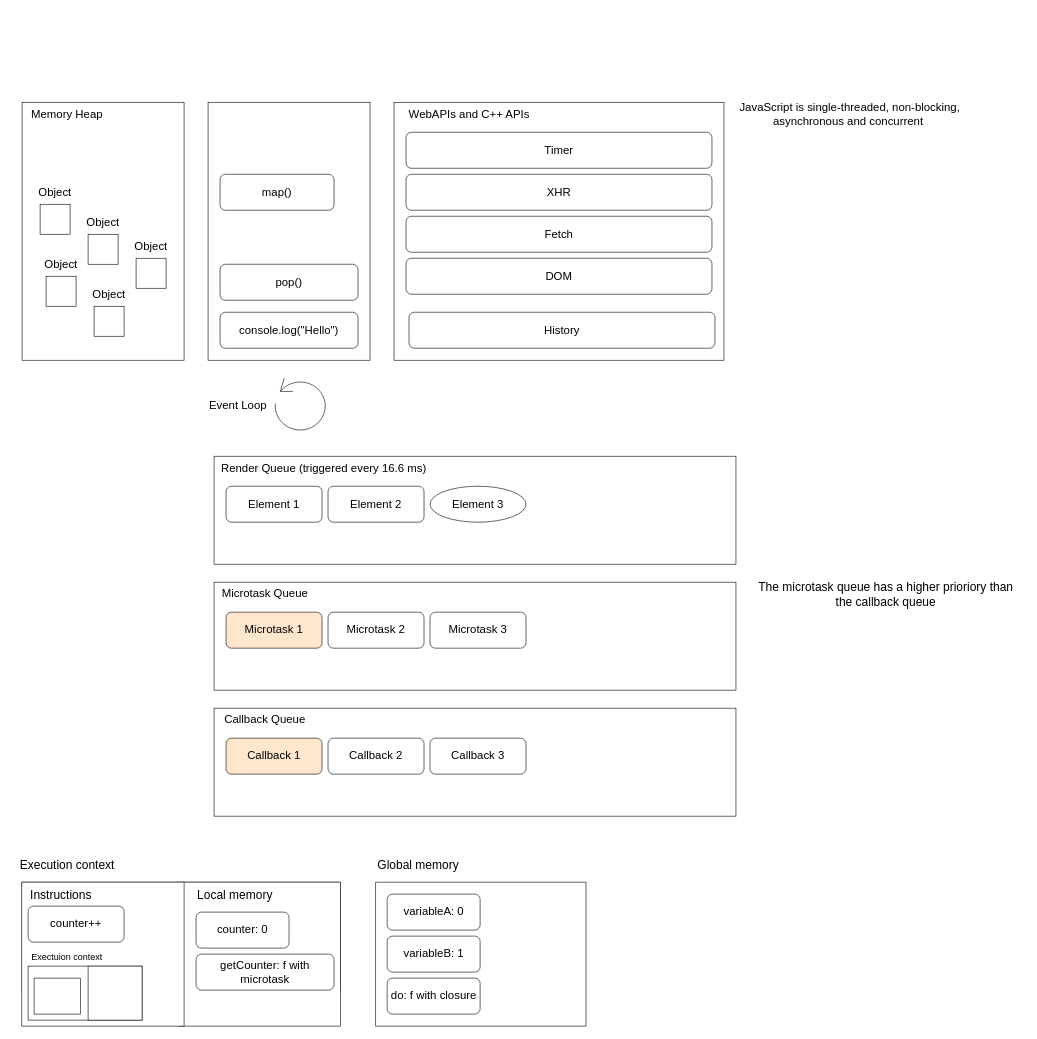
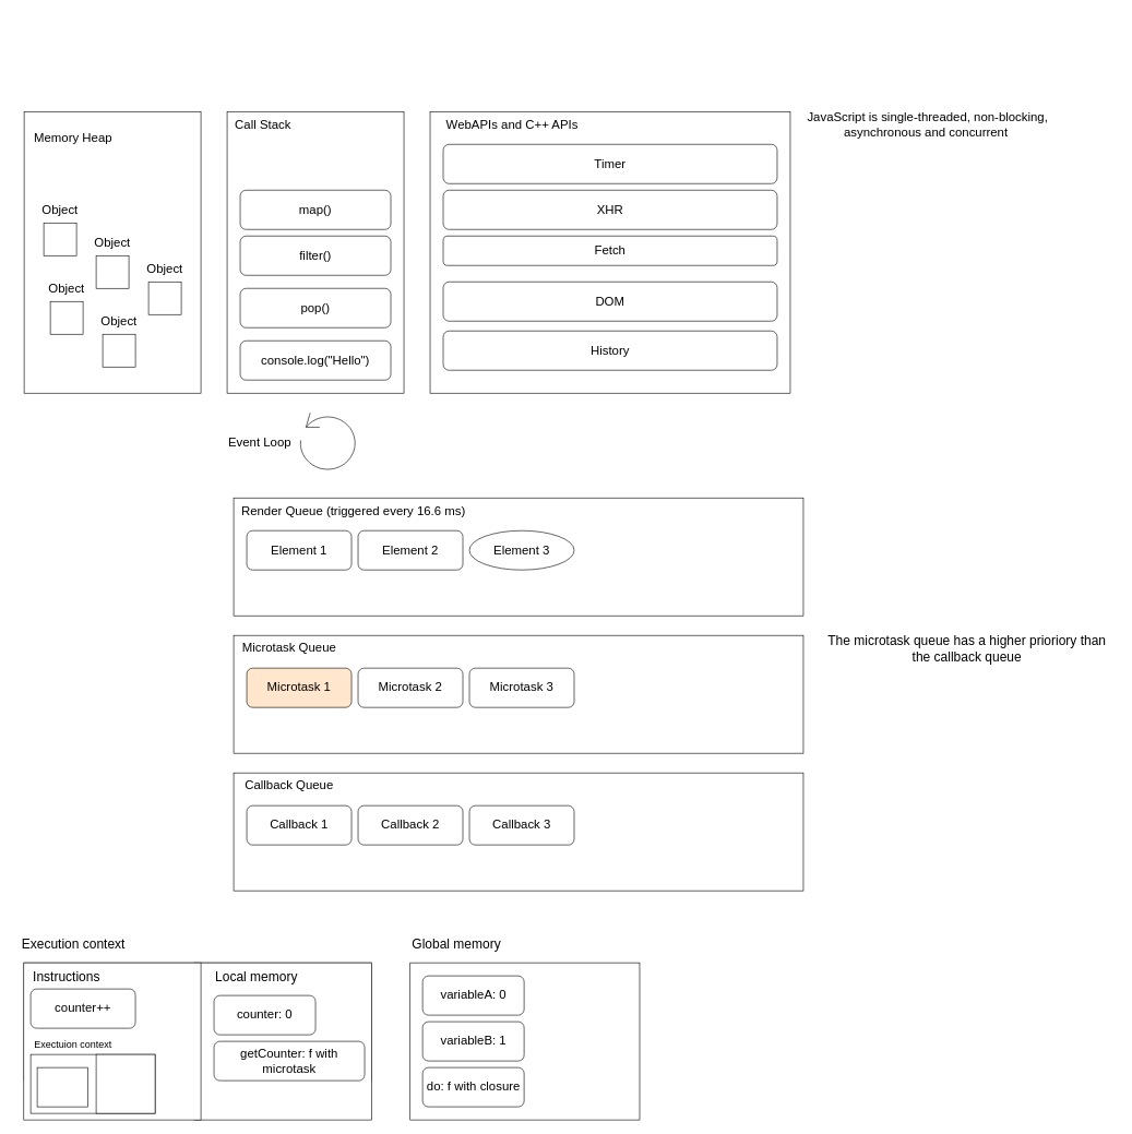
- <mxCell id="11" value="Memory Heap" style="text;html=1;strokeColor=none;fillColor=none;align=center;verticalAlign=middle;whiteSpace=wrap;rounded=0;fontSize=19;" parent="1" vertex="1"><mxGeometry x="46" y="180" width="130" height="20" as="geometry" /></mxCell>
+ <mxCell id="11" value="Memory Heap" style="text;html=1;strokeColor=none;fillColor=none;align=center;verticalAlign=middle;whiteSpace=wrap;rounded=0;fontSize=19;" parent="1" vertex="1"><mxGeometry x="46" y="200" width="130" height="20" as="geometry" /></mxCell>
+ <mxCell id="6" value="Call Stack" style="text;html=1;strokeColor=none;fillColor=none;align=center;verticalAlign=middle;whiteSpace=wrap;rounded=0;fontSize=19;" parent="1" vertex="1"><mxGeometry x="346" y="180" width="110" height="20" as="geometry" /></mxCell>
- <mxCell id="62" value="map()" style="rounded=1;whiteSpace=wrap;html=1;fontSize=19;" parent="1" vertex="1"><mxGeometry x="366" y="290" width="190" height="60" as="geometry" /></mxCell>
+ <mxCell id="62" value="map()" style="rounded=1;whiteSpace=wrap;html=1;fontSize=19;" parent="1" vertex="1"><mxGeometry x="366" y="290" width="230" height="60" as="geometry" /></mxCell>
+ <mxCell id="17" value="filter()" style="rounded=1;whiteSpace=wrap;html=1;fontSize=19;" parent="1" vertex="1"><mxGeometry x="366" y="360" width="230" height="60" as="geometry" /></mxCell>
- <mxCell id="60" value="Fetch" style="rounded=1;whiteSpace=wrap;html=1;fontSize=19;" parent="1" vertex="1"><mxGeometry x="676" y="360" width="510" height="60" as="geometry" /></mxCell>
+ <mxCell id="60" value="Fetch" style="rounded=1;whiteSpace=wrap;html=1;fontSize=19;" parent="1" vertex="1"><mxGeometry x="676" y="360" width="510" height="45" as="geometry" /></mxCell>
- <mxCell id="61" value="History" style="rounded=1;whiteSpace=wrap;html=1;fontSize=19;" parent="1" vertex="1"><mxGeometry x="681" y="520" width="510" height="60" as="geometry" /></mxCell>
+ <mxCell id="61" value="History" style="rounded=1;whiteSpace=wrap;html=1;fontSize=19;" parent="1" vertex="1"><mxGeometry x="676" y="505" width="510" height="60" as="geometry" /></mxCell>
- <mxCell id="23" value="Callback 1" style="rounded=1;whiteSpace=wrap;html=1;fontSize=19;fillColor=#ffe6cc;" parent="1" vertex="1"><mxGeometry x="376" y="1230" width="160" height="60" as="geometry" /></mxCell>
+ <mxCell id="23" value="Callback 1" style="rounded=1;whiteSpace=wrap;html=1;fontSize=19;" parent="1" vertex="1"><mxGeometry x="376" y="1230" width="160" height="60" as="geometry" /></mxCell>
